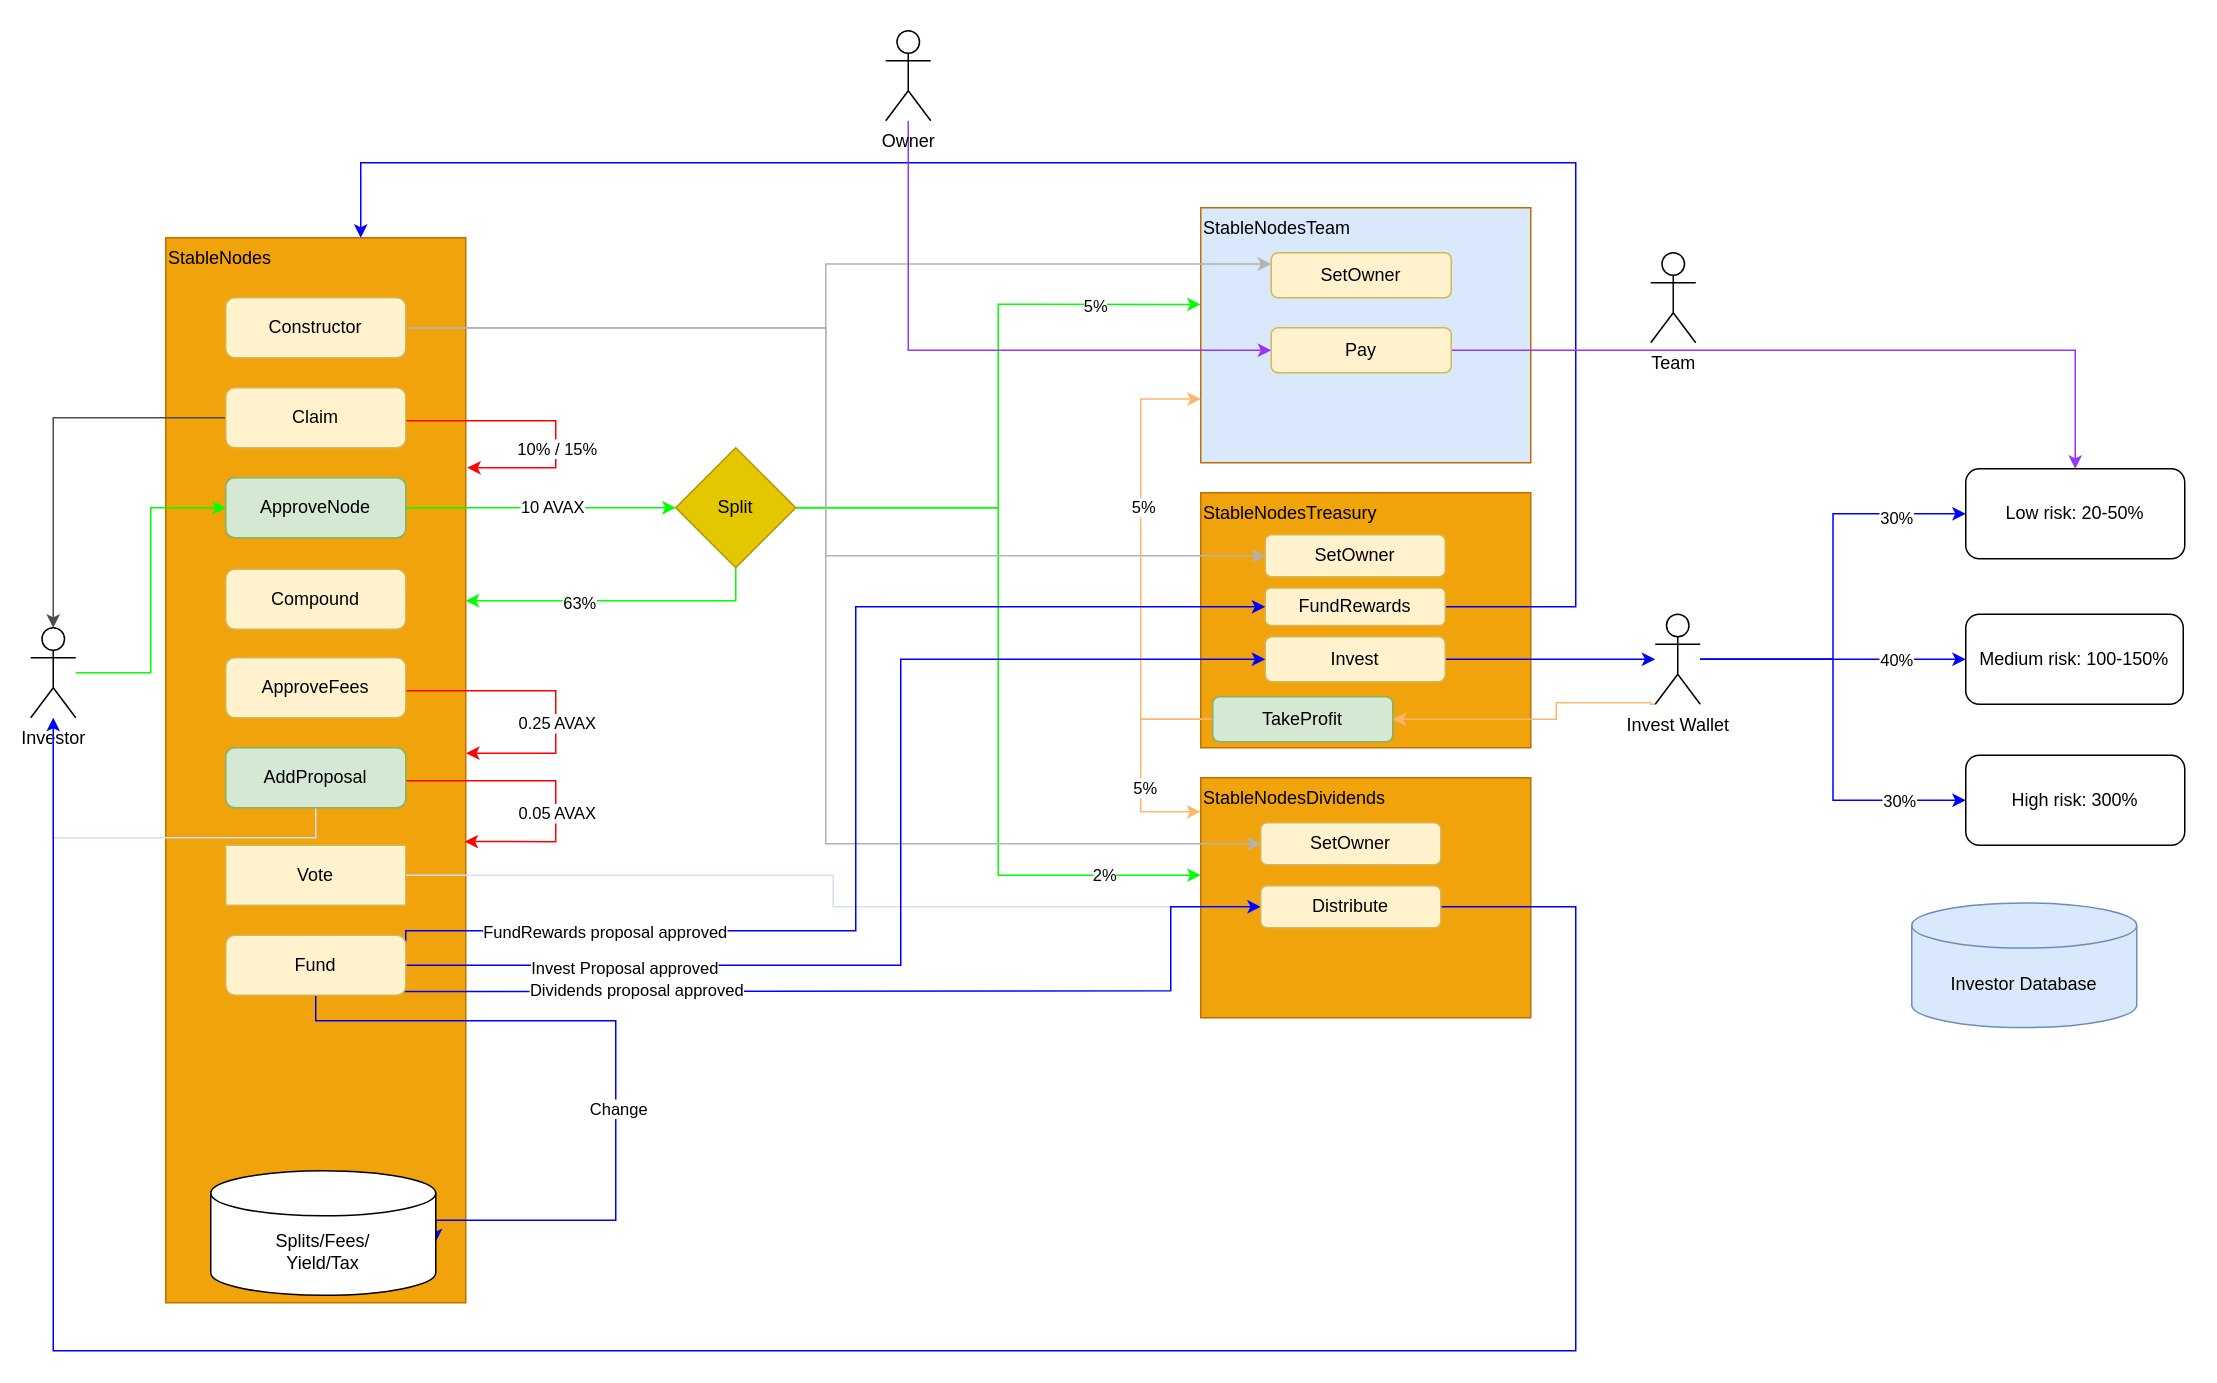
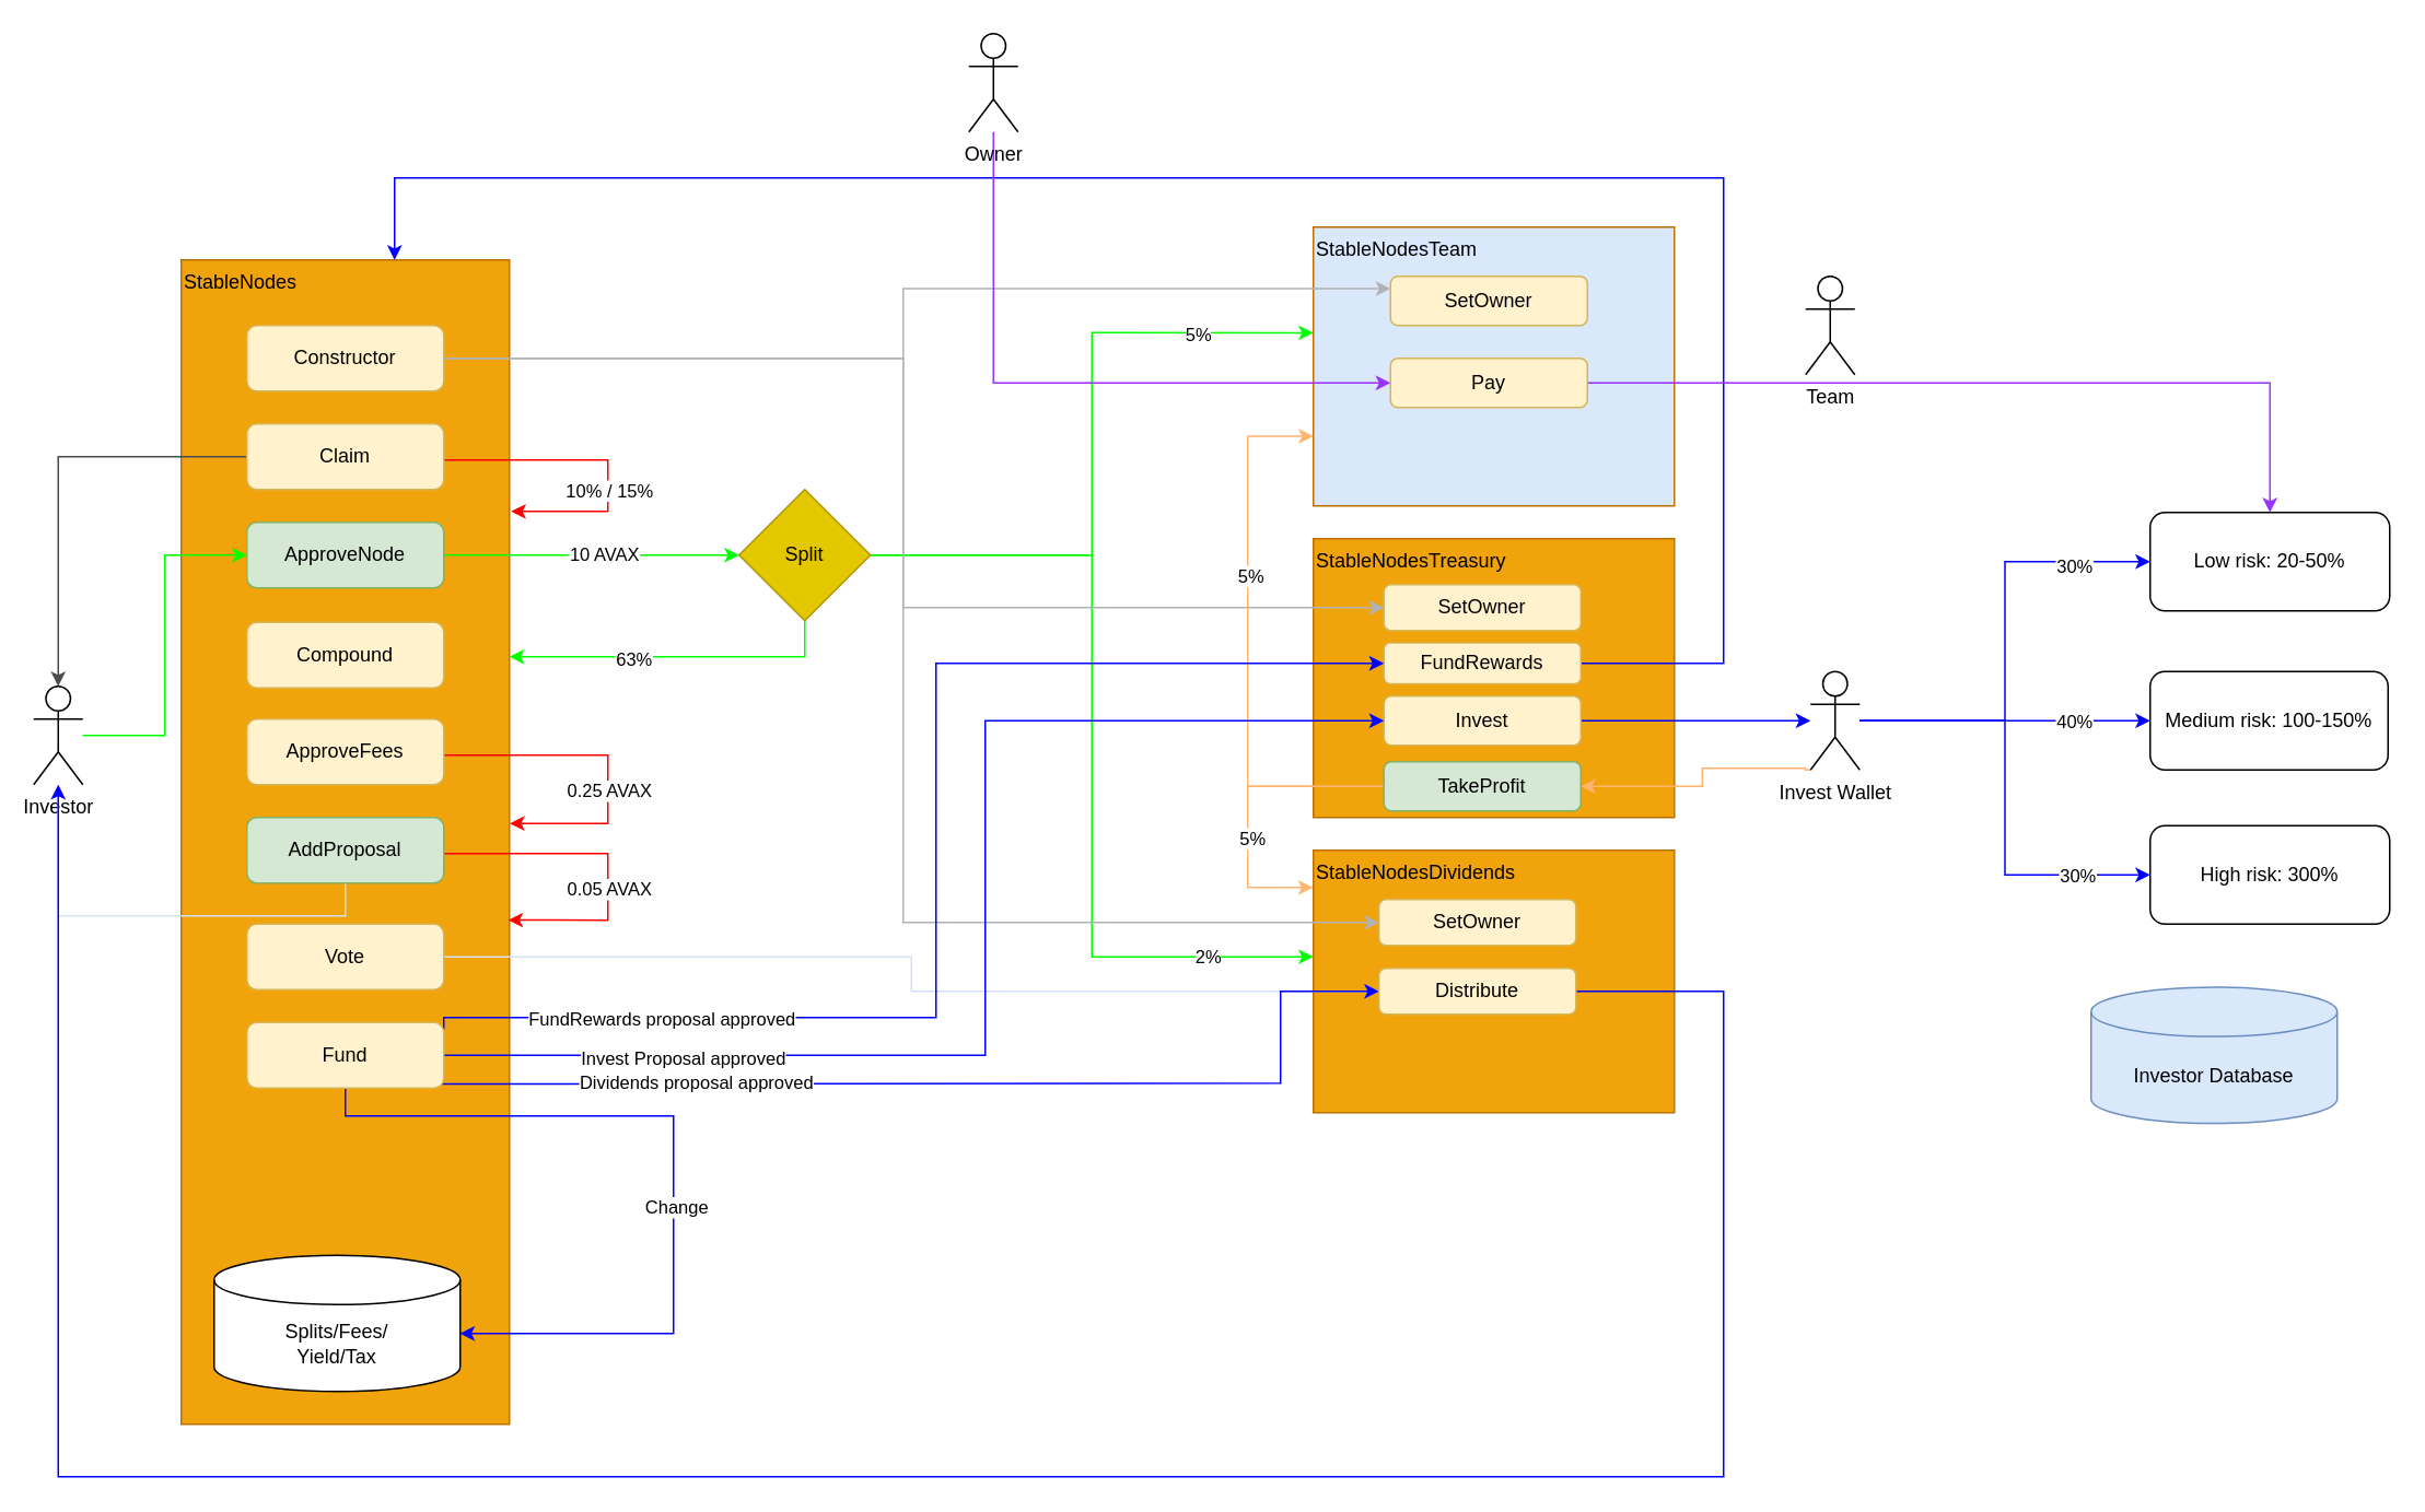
- <mxCell id="46" value="TakeProfit" style="rounded=1;whiteSpace=wrap;html=1;fillColor=#d5e8d4;strokeColor=#82b366;" vertex="1" parent="1"><mxGeometry x="808" y="464" width="120" height="30" as="geometry" /></mxCell>
+ <mxCell id="46" value="TakeProfit" style="rounded=1;whiteSpace=wrap;html=1;fillColor=#d5e8d4;strokeColor=#82b366;" vertex="1" parent="1"><mxGeometry x="843" y="464" width="120" height="30" as="geometry" /></mxCell>
- <mxCell id="52" value="Vote" style="whiteSpace=wrap;html=1;fillColor=#fff2cc;strokeColor=#d6b656;rounded=0;" vertex="1" parent="1"><mxGeometry x="150" y="563" width="120" height="40" as="geometry" /></mxCell>
+ <mxCell id="52" value="Vote" style="rounded=1;whiteSpace=wrap;html=1;fillColor=#fff2cc;strokeColor=#d6b656;" vertex="1" parent="1"><mxGeometry x="150" y="563" width="120" height="40" as="geometry" /></mxCell>
- <mxCell id="63" value="Splits/Fees/&lt;br&gt;Yield/Tax" style="shape=cylinder3;whiteSpace=wrap;html=1;boundedLbl=1;backgroundOutline=1;size=15;" vertex="1" parent="1"><mxGeometry x="140" y="780" width="150" height="83" as="geometry" /></mxCell>
+ <mxCell id="63" value="Splits/Fees/&lt;br&gt;Yield/Tax" style="shape=cylinder3;whiteSpace=wrap;html=1;boundedLbl=1;backgroundOutline=1;size=15;" vertex="1" parent="1"><mxGeometry x="130" y="765" width="150" height="83" as="geometry" /></mxCell>
